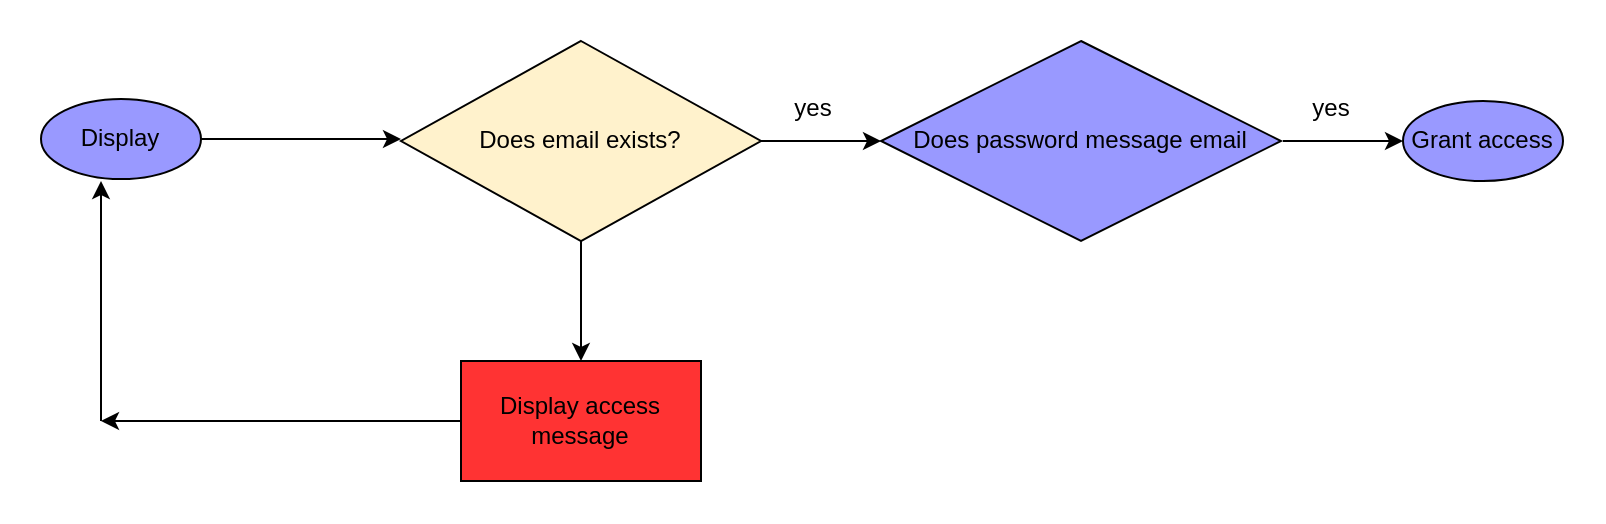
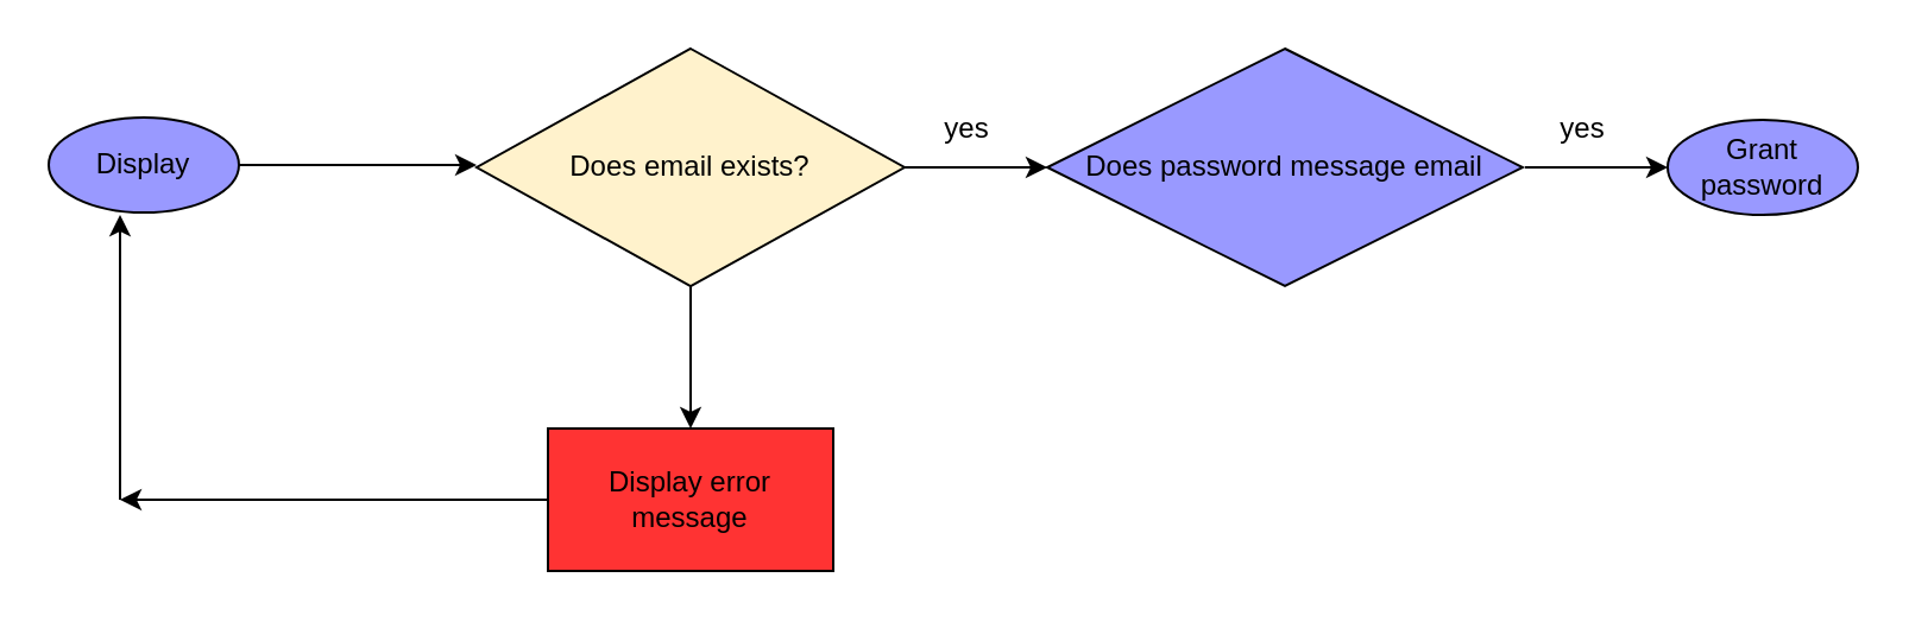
- <mxCell id="8" value="Grant access" style="ellipse;whiteSpace=wrap;html=1;fillColor=#9999FF;" vertex="1" parent="1"><mxGeometry x="701" y="50" width="80" height="40" as="geometry" /></mxCell>
+ <mxCell id="8" value="Grant password" style="ellipse;whiteSpace=wrap;html=1;fillColor=#9999FF;" vertex="1" parent="1"><mxGeometry x="701" y="50" width="80" height="40" as="geometry" /></mxCell>
- <mxCell id="12" value="Display access message" style="rounded=0;whiteSpace=wrap;html=1;fillColor=#FF3333;" vertex="1" parent="1"><mxGeometry x="230" y="180" width="120" height="60" as="geometry" /></mxCell>
+ <mxCell id="12" value="Display error message" style="rounded=0;whiteSpace=wrap;html=1;fillColor=#FF3333;" vertex="1" parent="1"><mxGeometry x="230" y="180" width="120" height="60" as="geometry" /></mxCell>
